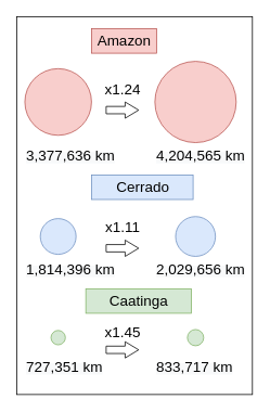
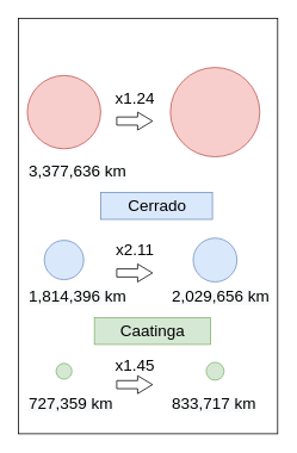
- <mxCell id="21" value="Amazon" style="text;html=1;align=center;verticalAlign=middle;resizable=0;points=[];autosize=1;strokeColor=#b85450;fillColor=#f8cecc;fontSize=18;" vertex="1" parent="1"><mxGeometry x="112" y="35" width="80" height="30" as="geometry" /></mxCell>
- <mxCell id="10" value="&lt;span style=&quot;color: rgb(0 , 0 , 0) ; font-family: &amp;#34;helvetica&amp;#34; ; font-style: normal ; font-weight: 400 ; letter-spacing: normal ; text-align: center ; text-indent: 0px ; text-transform: none ; word-spacing: 0px ; background-color: rgb(248 , 249 , 250) ; display: inline ; float: none&quot;&gt;&lt;font style=&quot;font-size: 18px&quot;&gt;4,204,565 km&lt;/font&gt;&lt;/span&gt;" style="text;whiteSpace=wrap;html=1;" vertex="1" parent="1"><mxGeometry x="190" y="175" width="120" height="30" as="geometry" /></mxCell>
- <mxCell id="17" value="x1.11" style="text;html=1;align=center;verticalAlign=middle;resizable=0;points=[];autosize=1;strokeColor=none;fillColor=none;fontSize=18;" vertex="1" parent="1"><mxGeometry x="120" y="265" width="60" height="30" as="geometry" /></mxCell>
+ <mxCell id="17" value="x2.11" style="text;html=1;align=center;verticalAlign=middle;resizable=0;points=[];autosize=1;strokeColor=none;fillColor=none;fontSize=18;" vertex="1" parent="1"><mxGeometry x="120" y="265" width="60" height="30" as="geometry" /></mxCell>
- <mxCell id="13" value="&lt;span style=&quot;color: rgb(0 , 0 , 0) ; font-family: &amp;#34;helvetica&amp;#34; ; font-style: normal ; font-weight: 400 ; letter-spacing: normal ; text-align: center ; text-indent: 0px ; text-transform: none ; word-spacing: 0px ; background-color: rgb(248 , 249 , 250) ; display: inline ; float: none&quot;&gt;&lt;font style=&quot;font-size: 18px&quot;&gt;727,351 km&lt;/font&gt;&lt;/span&gt;" style="text;whiteSpace=wrap;html=1;" vertex="1" parent="1"><mxGeometry x="30" y="435" width="120" height="30" as="geometry" /></mxCell>
+ <mxCell id="13" value="&lt;span style=&quot;color: rgb(0 , 0 , 0) ; font-family: &amp;#34;helvetica&amp;#34; ; font-style: normal ; font-weight: 400 ; letter-spacing: normal ; text-align: center ; text-indent: 0px ; text-transform: none ; word-spacing: 0px ; background-color: rgb(248 , 249 , 250) ; display: inline ; float: none&quot;&gt;&lt;font style=&quot;font-size: 18px&quot;&gt;727,359 km&lt;/font&gt;&lt;/span&gt;" style="text;whiteSpace=wrap;html=1;" vertex="1" parent="1"><mxGeometry x="30" y="435" width="120" height="30" as="geometry" /></mxCell>
